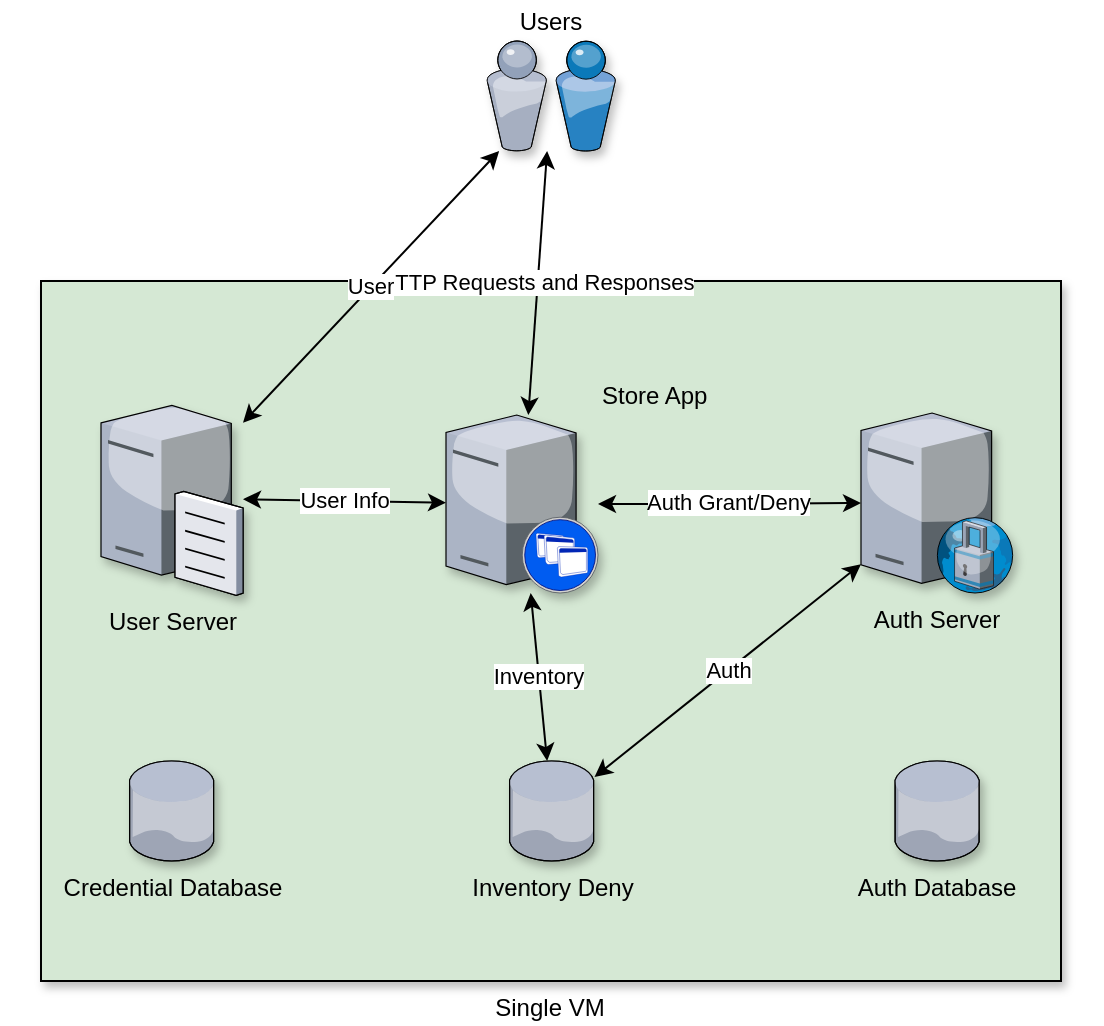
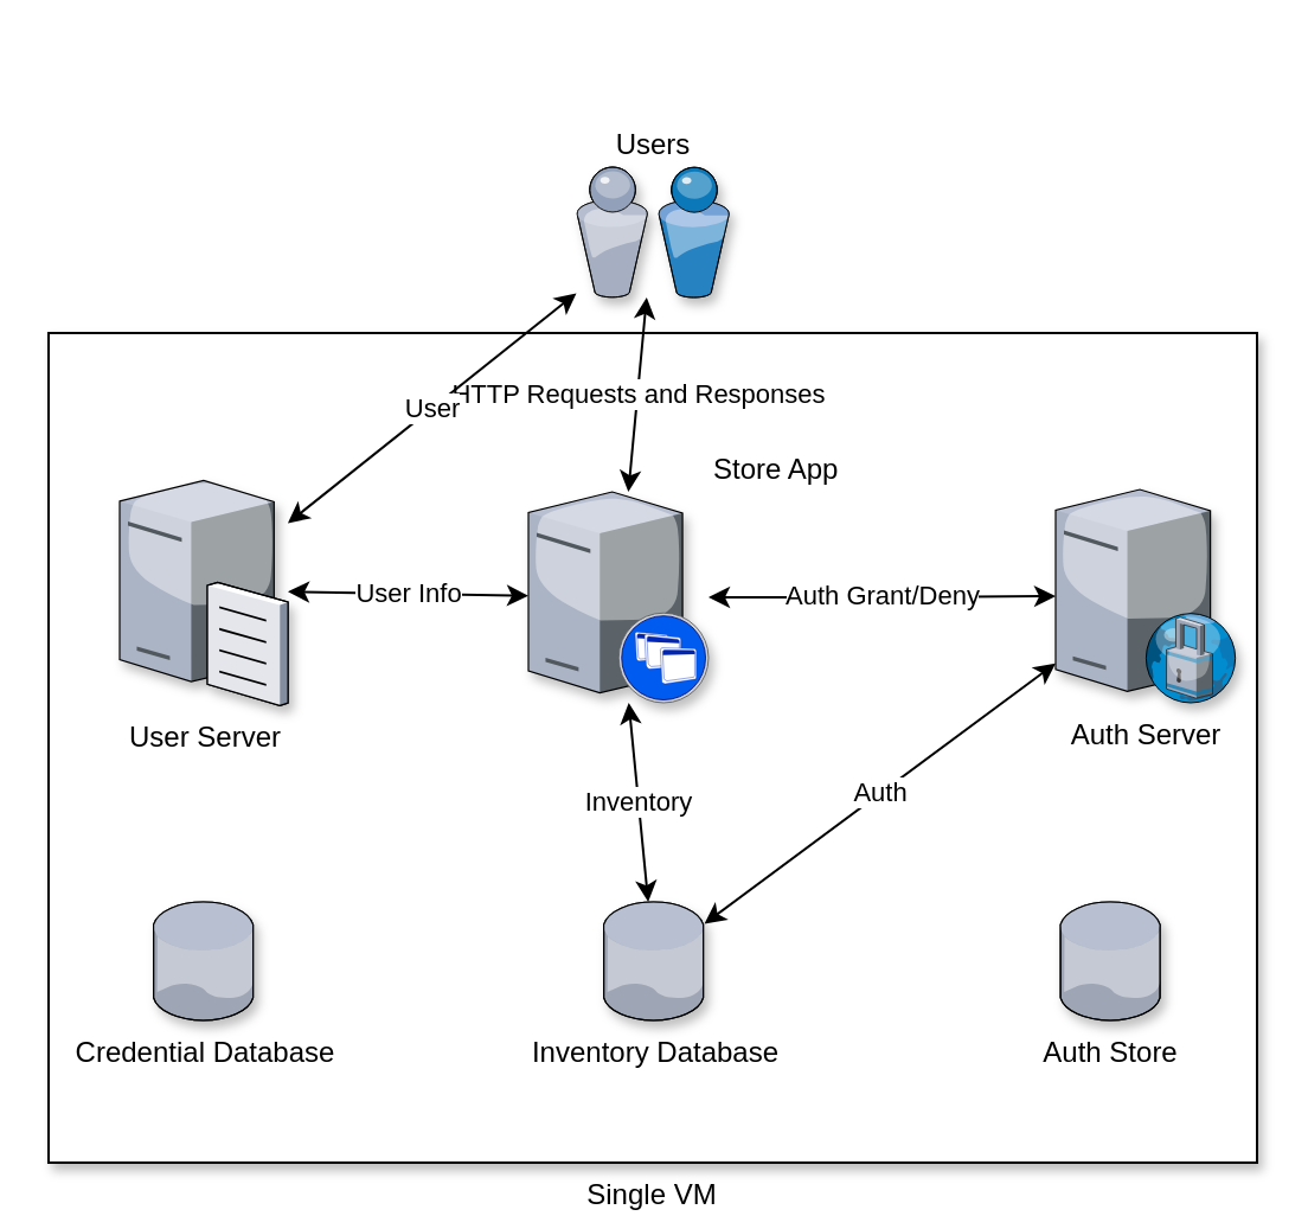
- <mxCell id="4" value="Users" style="verticalLabelPosition=top;aspect=fixed;html=1;verticalAlign=bottom;strokeColor=none;align=center;outlineConnect=0;shape=mxgraph.citrix.users;shadow=1;labelPosition=center;" parent="1" vertex="1"><mxGeometry x="242.75" y="20" width="64.5" height="55" as="geometry" /></mxCell>
+ <mxCell id="4" value="Users" style="verticalLabelPosition=top;aspect=fixed;html=1;verticalAlign=bottom;strokeColor=none;align=center;outlineConnect=0;shape=mxgraph.citrix.users;shadow=1;labelPosition=center;" parent="1" vertex="1"><mxGeometry x="242.75" y="70" width="64.5" height="55" as="geometry" /></mxCell>
- <mxCell id="8" value="Auth Server" style="verticalLabelPosition=bottom;aspect=fixed;html=1;verticalAlign=top;strokeColor=none;align=center;outlineConnect=0;shape=mxgraph.citrix.proxy_server;fillColor=#ffffff;shadow=1;" parent="1" vertex="1"><mxGeometry x="430" y="206" width="76.5" height="90" as="geometry" /></mxCell>
+ <mxCell id="8" value="Auth Server" style="verticalLabelPosition=bottom;aspect=fixed;html=1;verticalAlign=top;strokeColor=none;align=center;outlineConnect=0;shape=mxgraph.citrix.proxy_server;fillColor=#ffffff;shadow=1;" parent="1" vertex="1"><mxGeometry x="445" y="206" width="76.5" height="90" as="geometry" /></mxCell>
- <mxCell id="2" value="Single VM" style="rounded=0;whiteSpace=wrap;html=1;shadow=1;strokeColor=#000000;fillColor=#d5e8d4;labelPosition=center;verticalLabelPosition=bottom;align=center;verticalAlign=top;" parent="1" vertex="1"><mxGeometry x="20" y="140" width="510" height="350" as="geometry" /></mxCell>
+ <mxCell id="2" value="Single VM" style="rounded=0;whiteSpace=wrap;html=1;shadow=1;strokeColor=#000000;fillColor=#ffffff;labelPosition=center;verticalLabelPosition=bottom;align=center;verticalAlign=top;" parent="1" vertex="1"><mxGeometry x="20" y="140" width="510" height="350" as="geometry" /></mxCell>
- <mxCell id="6" value="Inventory&amp;nbsp;Deny" style="verticalLabelPosition=bottom;aspect=fixed;html=1;verticalAlign=top;strokeColor=none;align=center;outlineConnect=0;shape=mxgraph.citrix.database;shadow=1;" parent="1" vertex="1"><mxGeometry x="254.25" y="380" width="42.5" height="50" as="geometry" /></mxCell>
+ <mxCell id="6" value="Inventory&amp;nbsp;Database" style="verticalLabelPosition=bottom;aspect=fixed;html=1;verticalAlign=top;strokeColor=none;align=center;outlineConnect=0;shape=mxgraph.citrix.database;shadow=1;" parent="1" vertex="1"><mxGeometry x="254.25" y="380" width="42.5" height="50" as="geometry" /></mxCell>
- <mxCell id="15" value="Auth&amp;nbsp;Database" style="verticalLabelPosition=bottom;aspect=fixed;html=1;verticalAlign=top;strokeColor=none;align=center;outlineConnect=0;shape=mxgraph.citrix.database;shadow=1;" vertex="1" parent="1"><mxGeometry x="447" y="380" width="42.5" height="50" as="geometry" /></mxCell>
+ <mxCell id="15" value="Auth&amp;nbsp;Store" style="verticalLabelPosition=bottom;aspect=fixed;html=1;verticalAlign=top;strokeColor=none;align=center;outlineConnect=0;shape=mxgraph.citrix.database;shadow=1;" vertex="1" parent="1"><mxGeometry x="447" y="380" width="42.5" height="50" as="geometry" /></mxCell>
